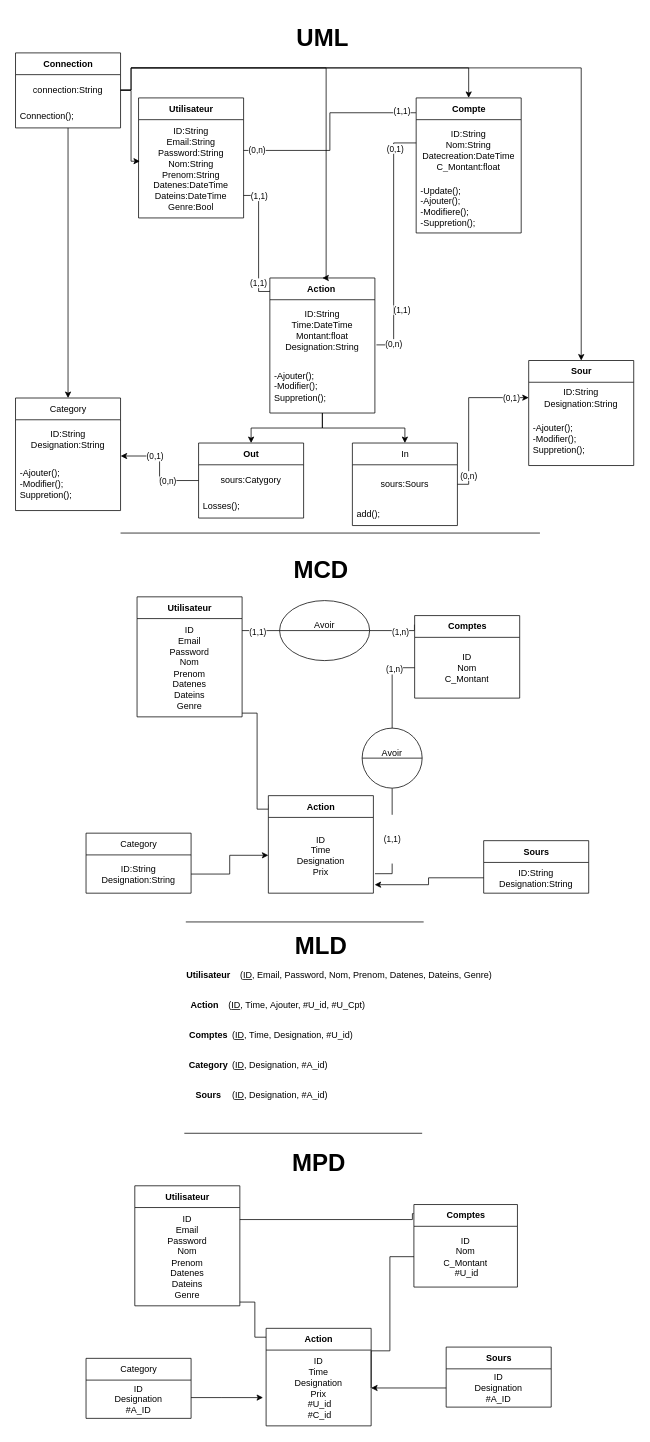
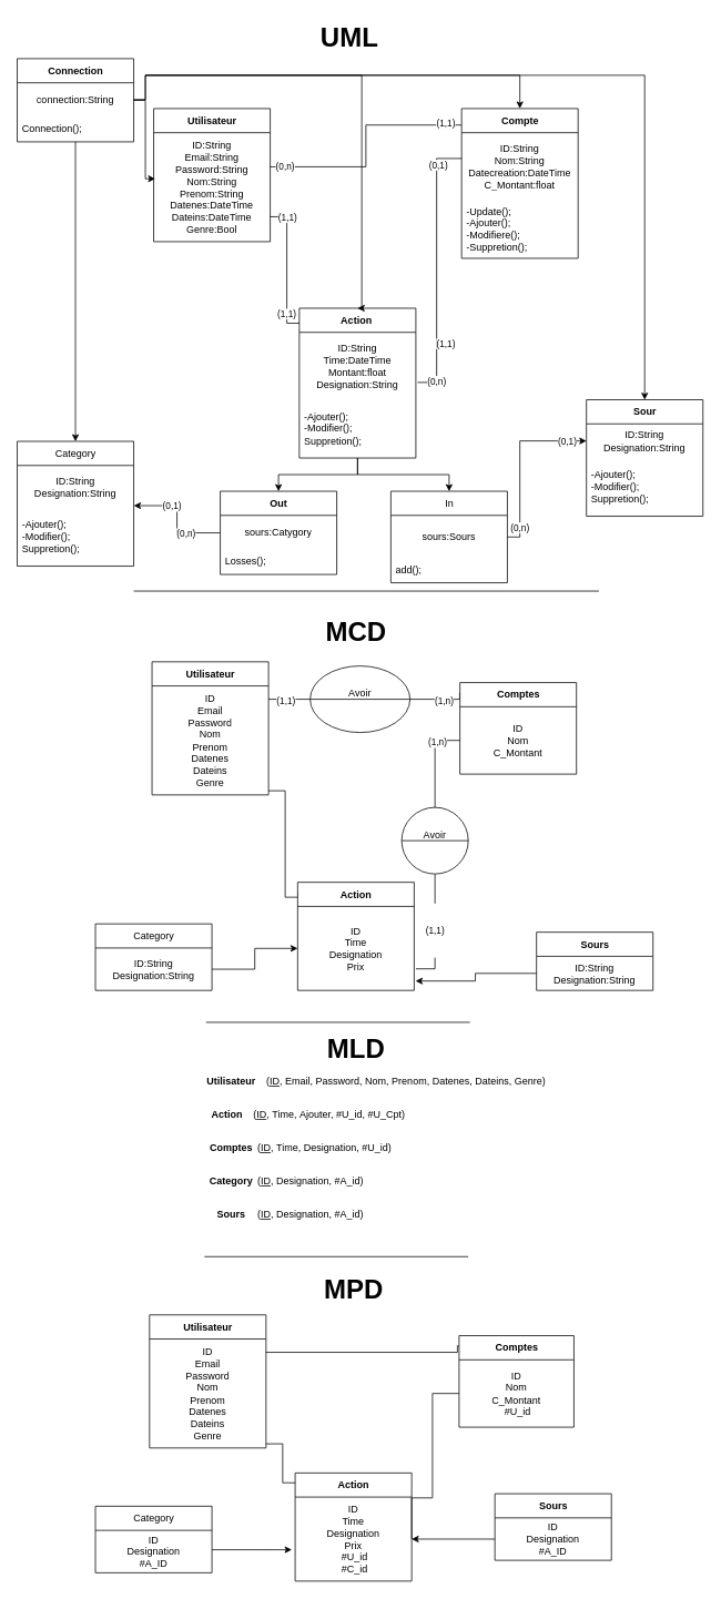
- <mxCell id="18" value="&lt;h1 style=&quot;font-size: 32px&quot;&gt;UML&lt;/h1&gt;" style="text;html=1;align=center;verticalAlign=middle;resizable=0;points=[];autosize=1;" parent="1" vertex="1"><mxGeometry x="389" y="20" width="80" height="60" as="geometry" /></mxCell>
+ <mxCell id="18" value="&lt;h1 style=&quot;font-size: 32px&quot;&gt;UML&lt;/h1&gt;" style="text;html=1;align=center;verticalAlign=middle;resizable=0;points=[];autosize=1;" parent="1" vertex="1"><mxGeometry x="379" y="15" width="80" height="60" as="geometry" /></mxCell>
